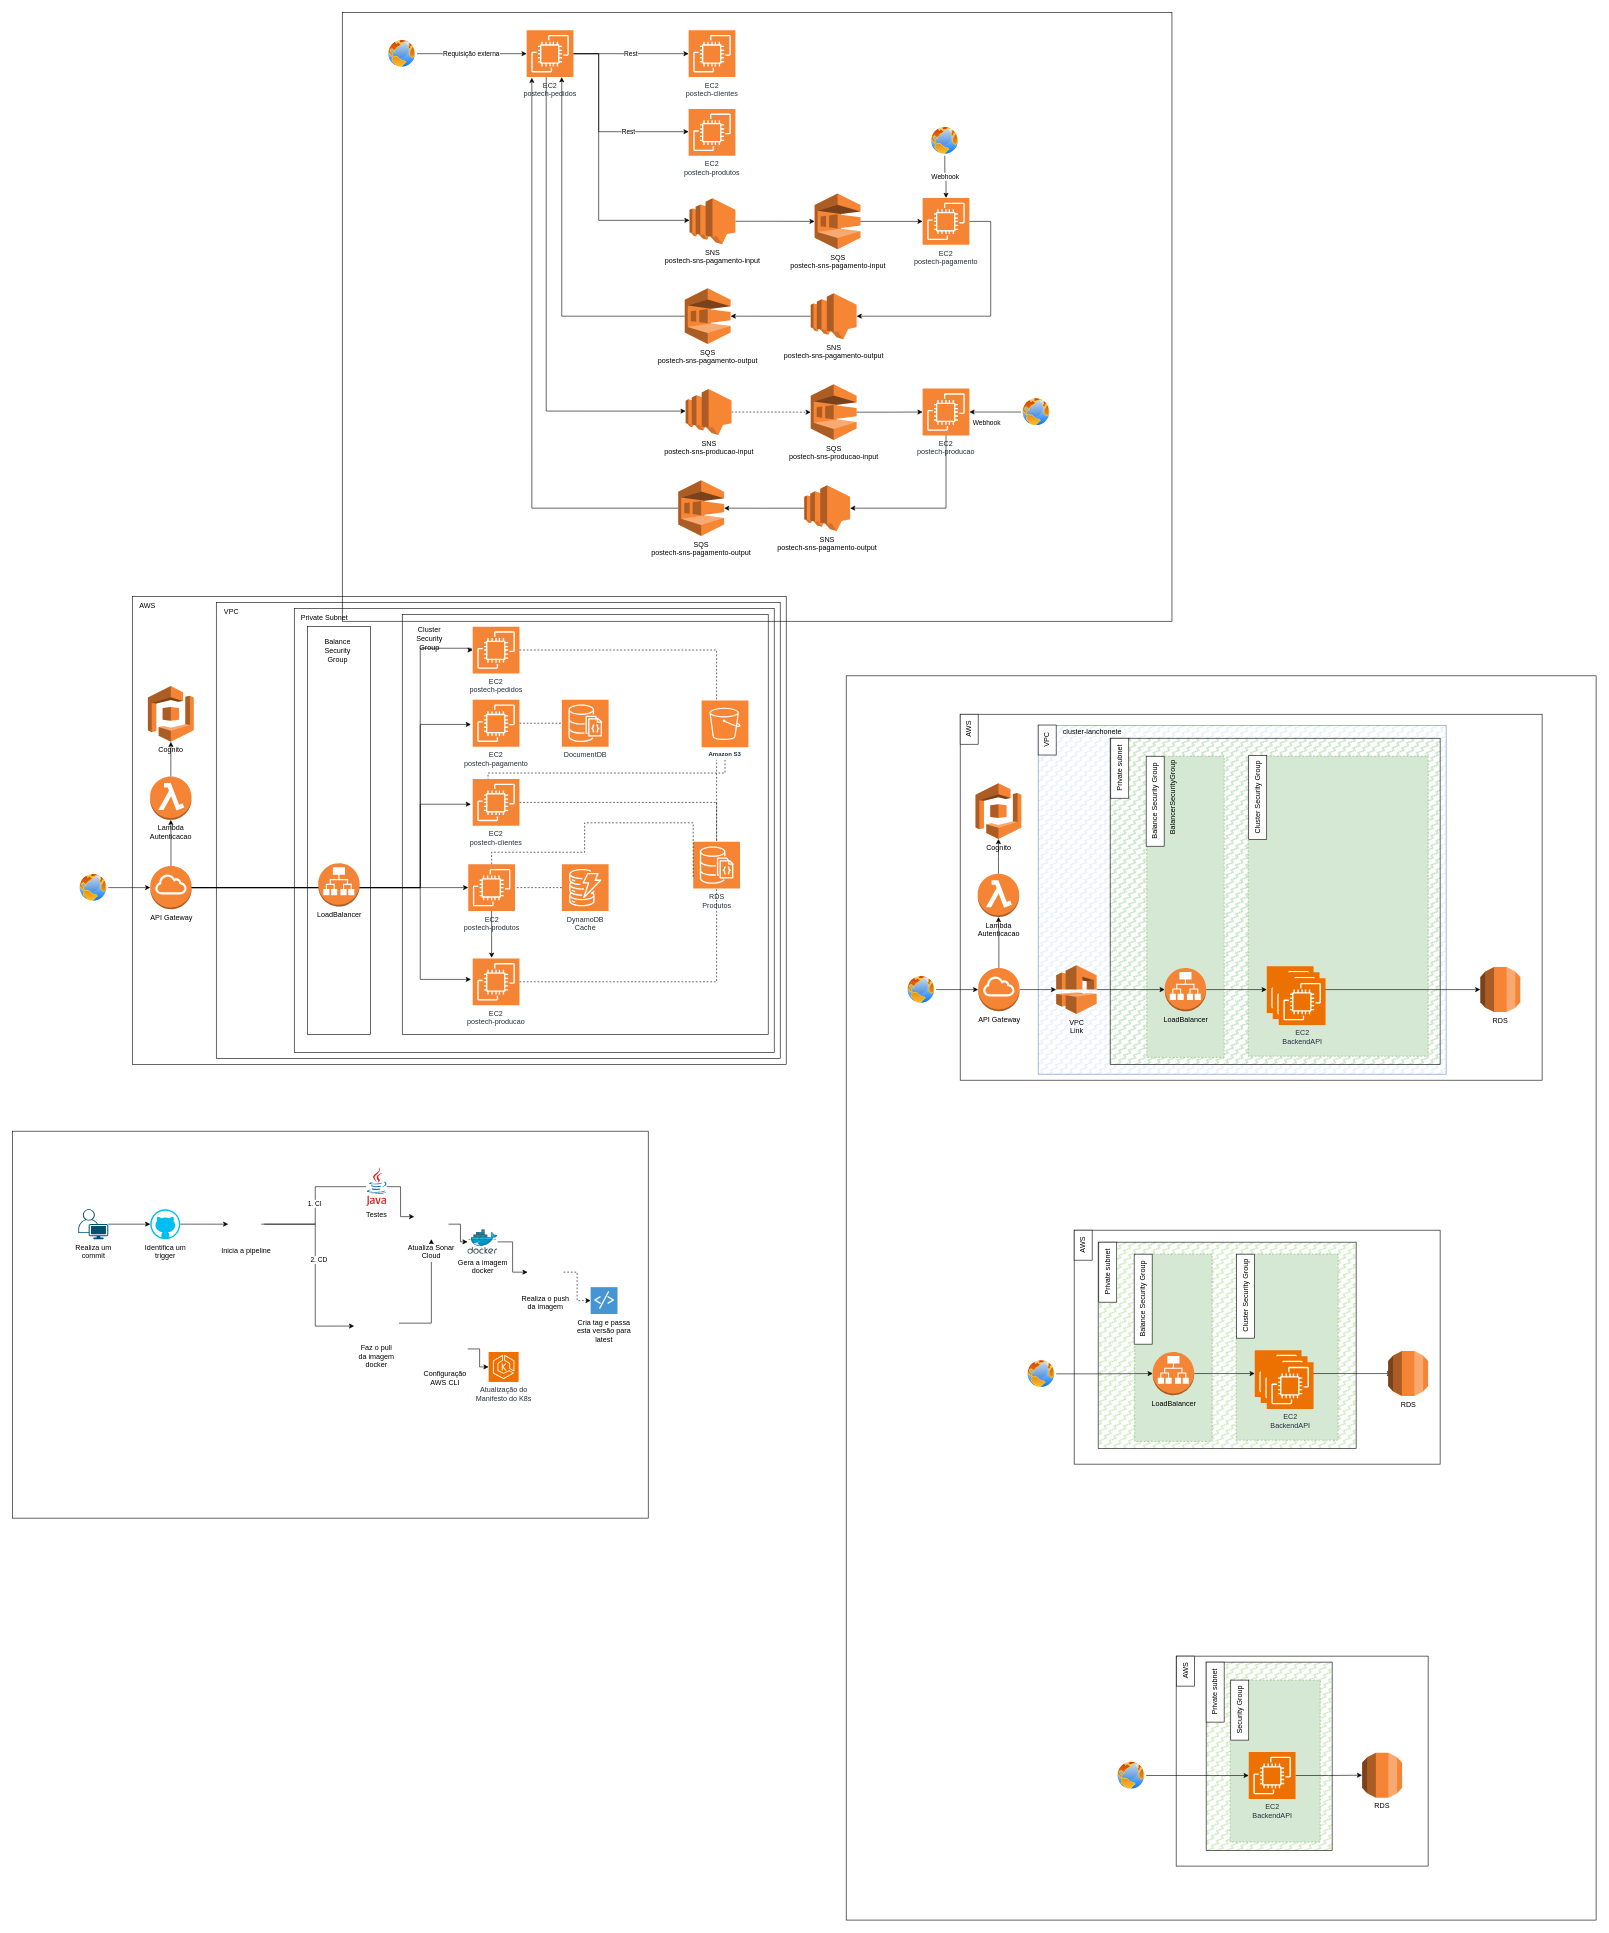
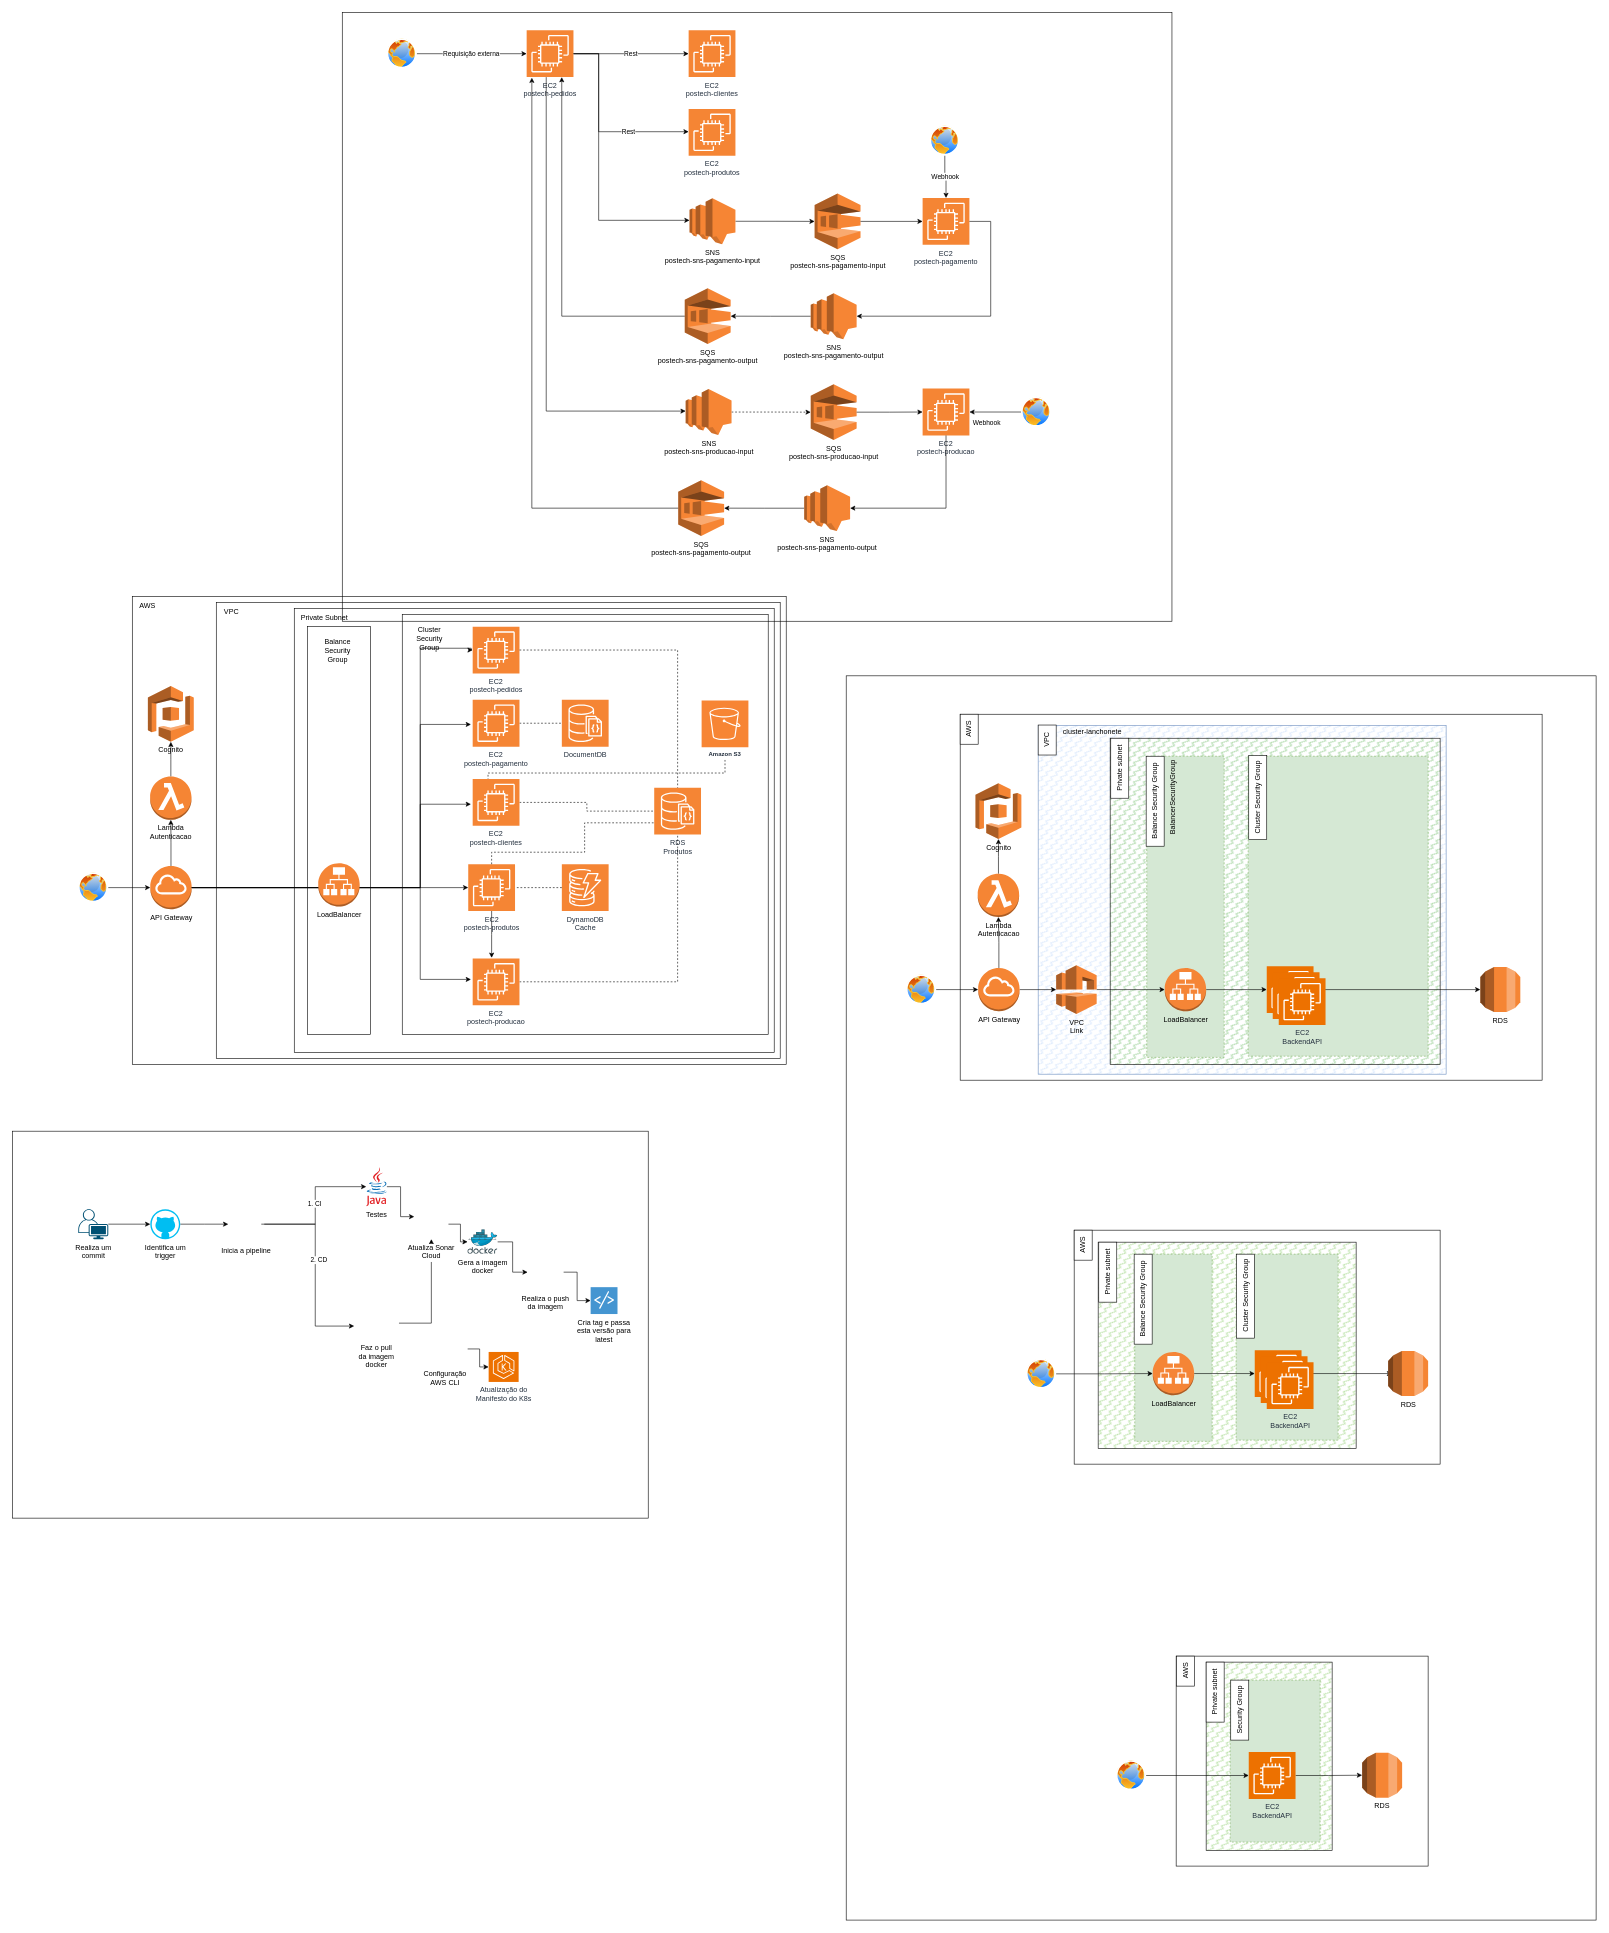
- <mxCell id="32" value="RDS&lt;br&gt;Produtos" style="sketch=0;points=[[0,0,0],[0.25,0,0],[0.5,0,0],[0.75,0,0],[1,0,0],[0,1,0],[0.25,1,0],[0.5,1,0],[0.75,1,0],[1,1,0],[0,0.25,0],[0,0.5,0],[0,0.75,0],[1,0.25,0],[1,0.5,0],[1,0.75,0]];outlineConnect=0;fontColor=#232F3E;fillColor=#F58534;strokeColor=#ffffff;dashed=0;verticalLabelPosition=bottom;verticalAlign=top;align=center;html=1;fontSize=12;fontStyle=0;aspect=fixed;shape=mxgraph.aws4.resourceIcon;resIcon=mxgraph.aws4.documentdb_with_mongodb_compatibility;" parent="1" vertex="1"><mxGeometry x="1155" y="1402.5" width="78" height="78" as="geometry" /></mxCell>
+ <mxCell id="32" value="RDS&lt;br&gt;Produtos" style="sketch=0;points=[[0,0,0],[0.25,0,0],[0.5,0,0],[0.75,0,0],[1,0,0],[0,1,0],[0.25,1,0],[0.5,1,0],[0.75,1,0],[1,1,0],[0,0.25,0],[0,0.5,0],[0,0.75,0],[1,0.25,0],[1,0.5,0],[1,0.75,0]];outlineConnect=0;fontColor=#232F3E;fillColor=#F58534;strokeColor=#ffffff;dashed=0;verticalLabelPosition=bottom;verticalAlign=top;align=center;html=1;fontSize=12;fontStyle=0;aspect=fixed;shape=mxgraph.aws4.resourceIcon;resIcon=mxgraph.aws4.documentdb_with_mongodb_compatibility;" parent="1" vertex="1"><mxGeometry x="1090" y="1312.5" width="78" height="78" as="geometry" /></mxCell>
- <mxCell id="46" style="edgeStyle=orthogonalEdgeStyle;rounded=0;orthogonalLoop=1;jettySize=auto;html=1;endArrow=none;" parent="1" source="47" target="51" edge="1"><mxGeometry relative="1" as="geometry"><mxPoint x="490" y="1910" as="targetPoint" /></mxGeometry></mxCell>
+ <mxCell id="46" style="edgeStyle=orthogonalEdgeStyle;rounded=0;orthogonalLoop=1;jettySize=auto;html=1;" parent="1" source="47" target="51" edge="1"><mxGeometry relative="1" as="geometry"><mxPoint x="490" y="1910" as="targetPoint" /></mxGeometry></mxCell>
- <mxCell id="48" style="edgeStyle=orthogonalEdgeStyle;rounded=0;orthogonalLoop=1;jettySize=auto;html=1;dashed=1;" parent="1" source="49" target="102" edge="1"><mxGeometry relative="1" as="geometry" /></mxCell>
+ <mxCell id="48" style="edgeStyle=orthogonalEdgeStyle;rounded=0;orthogonalLoop=1;jettySize=auto;html=1;" parent="1" source="49" target="102" edge="1"><mxGeometry relative="1" as="geometry" /></mxCell>
